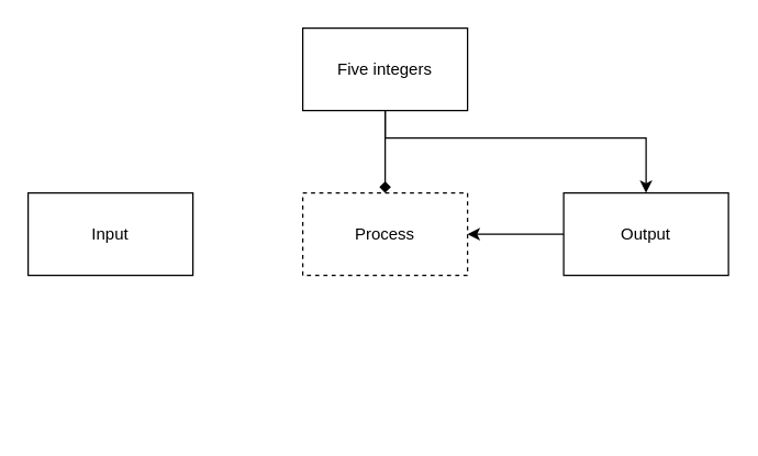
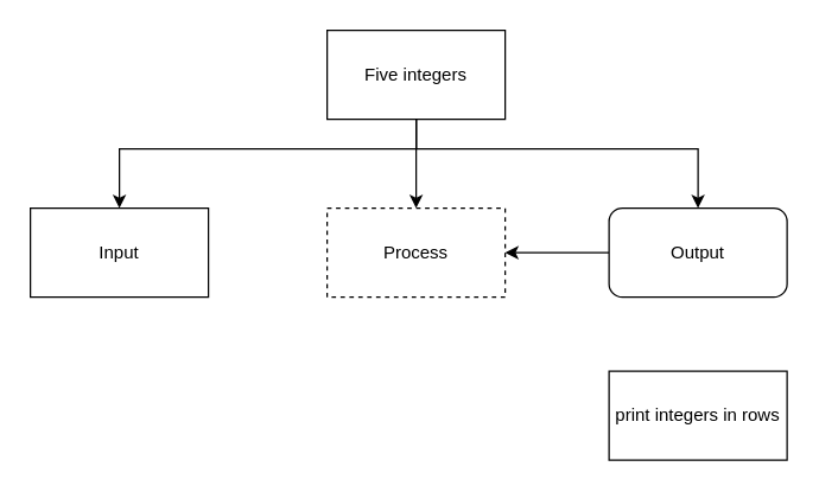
+ <mxCell id="3" style="edgeStyle=orthogonalEdgeStyle;html=1;rounded=0;" parent="1" source="5" target="7" edge="1"><mxGeometry relative="1" as="geometry"><Array as="points"><mxPoint x="280" y="100" /><mxPoint x="80" y="100" /></Array></mxGeometry></mxCell>
- <mxCell id="2" style="edgeStyle=none;html=1;entryX=0.5;entryY=0;entryDx=0;entryDy=0;endArrow=diamond;" parent="1" source="5" target="6" edge="1"><mxGeometry relative="1" as="geometry" /></mxCell>
+ <mxCell id="2" style="edgeStyle=none;html=1;entryX=0.5;entryY=0;entryDx=0;entryDy=0;" parent="1" source="5" target="6" edge="1"><mxGeometry relative="1" as="geometry" /></mxCell>
- <mxCell id="9" value="Output" style="rounded=0;whiteSpace=wrap;html=1;" parent="1" vertex="1"><mxGeometry x="410" y="140" width="120" height="60" as="geometry" /></mxCell>
+ <mxCell id="9" value="Output" style="whiteSpace=wrap;html=1;rounded=1;" parent="1" vertex="1"><mxGeometry x="410" y="140" width="120" height="60" as="geometry" /></mxCell>
+ <mxCell id="10" value="print integers in rows" style="rounded=0;whiteSpace=wrap;html=1;" parent="1" vertex="1"><mxGeometry x="410" y="250" width="120" height="60" as="geometry" /></mxCell>
